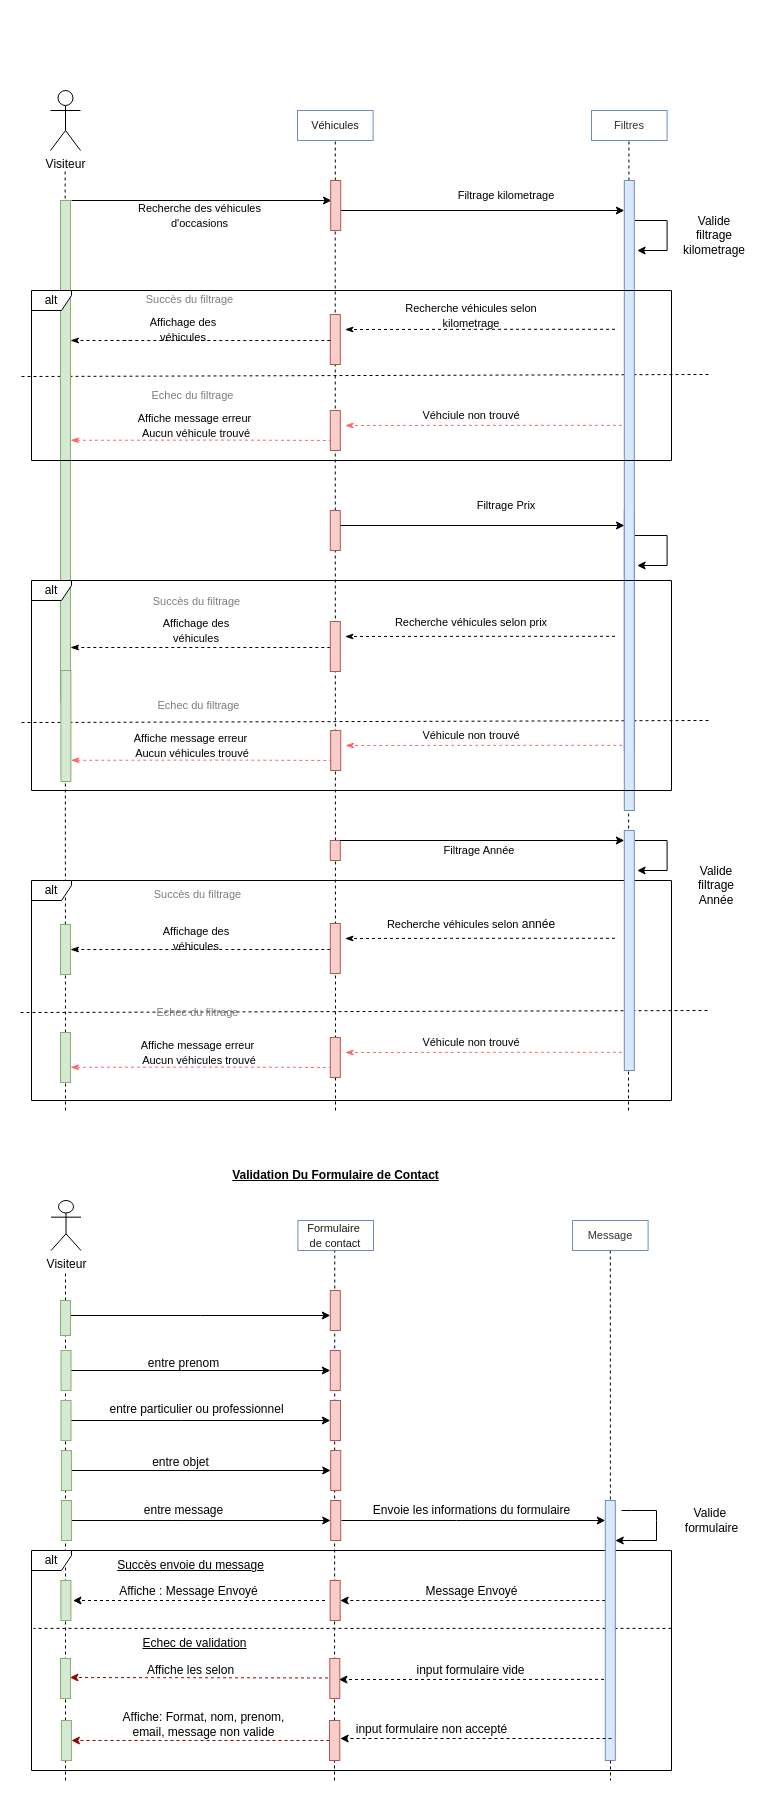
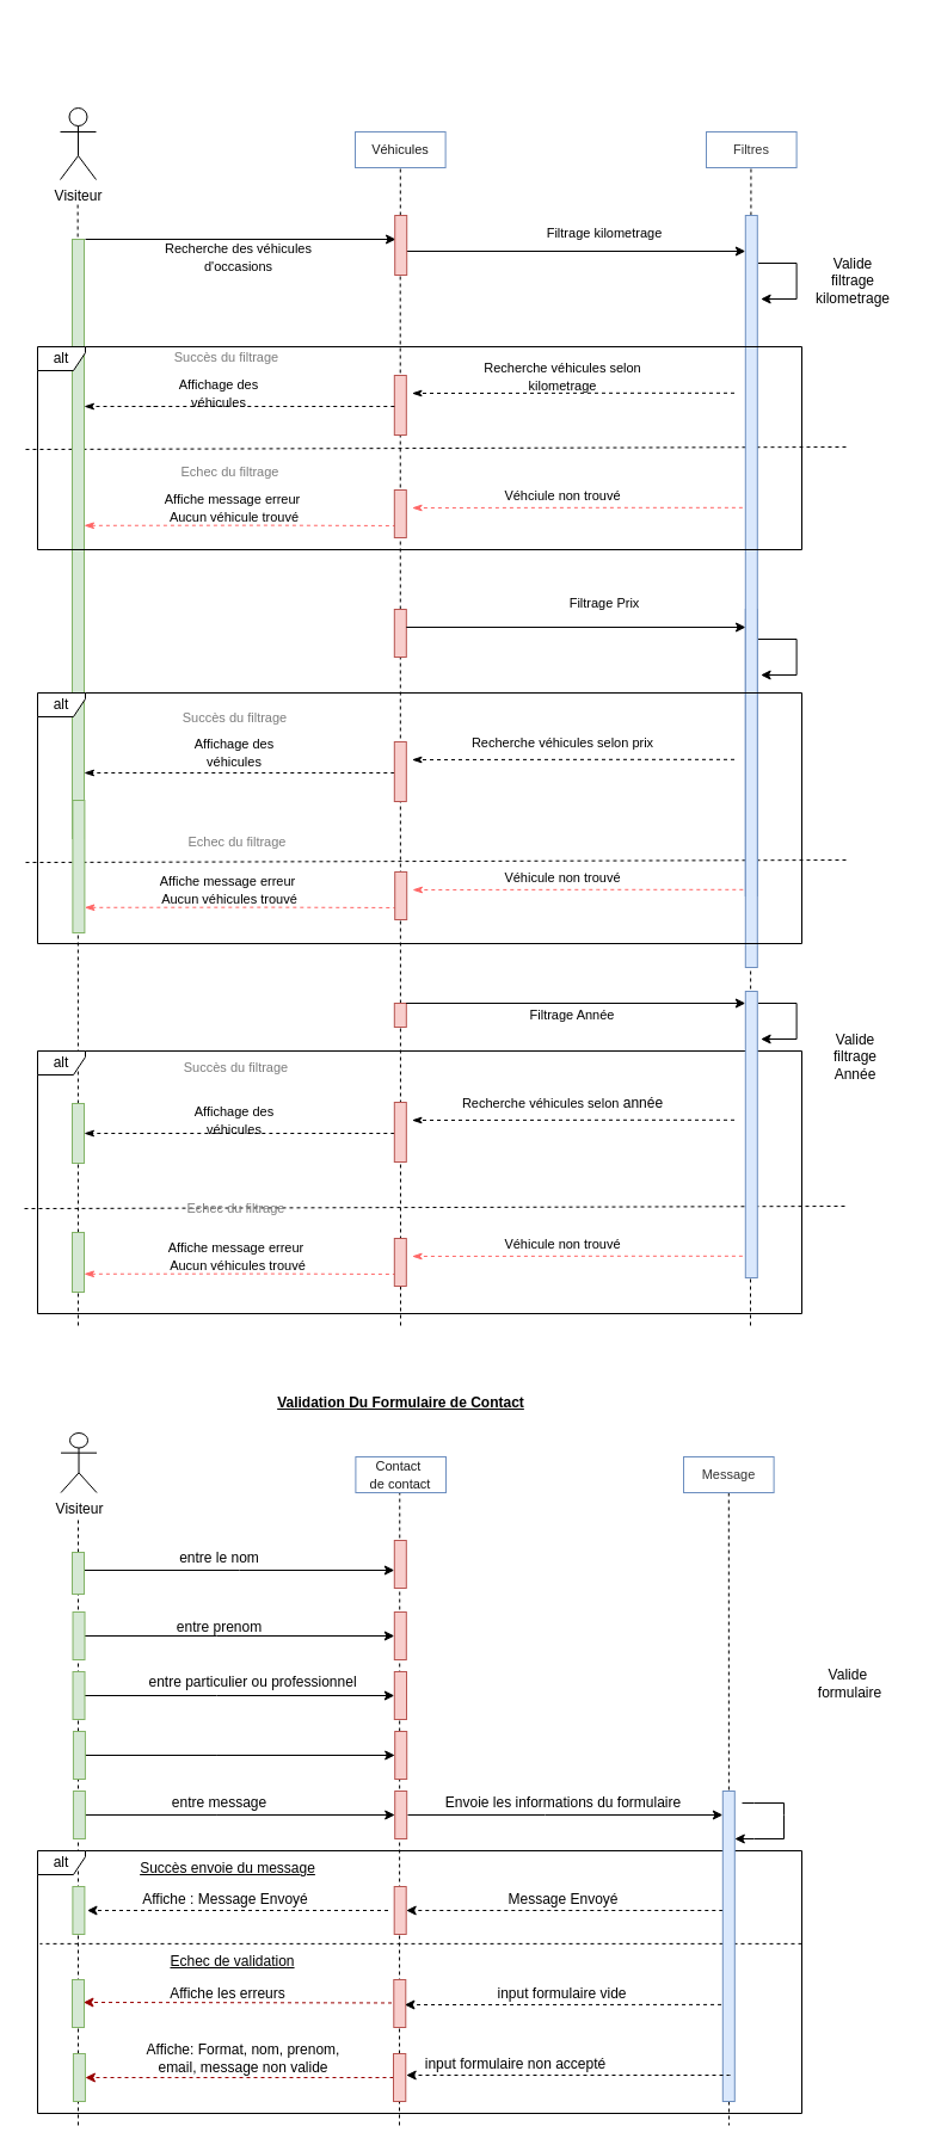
- <mxCell id="82" value="&lt;font style=&quot;font-size: 11px;&quot; color=&quot;#1a1a1a&quot;&gt;Formulaire&amp;nbsp;&lt;br&gt;de contact&lt;br&gt;&lt;/font&gt;" style="text;html=1;strokeColor=#6c8ebf;fillColor=#FFFFFF;align=center;verticalAlign=middle;whiteSpace=wrap;rounded=0;" parent="1" vertex="1"><mxGeometry x="297.41" y="1220" width="75.6" height="30" as="geometry" /></mxCell>
+ <mxCell id="82" value="&lt;font style=&quot;font-size: 11px;&quot; color=&quot;#1a1a1a&quot;&gt;Contact&amp;nbsp;&lt;br&gt;de contact&lt;br&gt;&lt;/font&gt;" style="text;html=1;strokeColor=#6c8ebf;fillColor=#FFFFFF;align=center;verticalAlign=middle;whiteSpace=wrap;rounded=0;" parent="1" vertex="1"><mxGeometry x="297.41" y="1220" width="75.6" height="30" as="geometry" /></mxCell>
+ <mxCell id="91" value="entre le nom" style="text;html=1;align=center;verticalAlign=middle;resizable=0;points=[];autosize=1;strokeColor=none;fillColor=none;" parent="1" vertex="1"><mxGeometry x="137.5" y="1290" width="90" height="30" as="geometry" /></mxCell>
- <mxCell id="96" value="entre particulier ou professionnel" style="text;html=1;align=center;verticalAlign=middle;resizable=0;points=[];autosize=1;strokeColor=none;fillColor=none;" parent="1" vertex="1"><mxGeometry x="96" y="1394" width="200" height="30" as="geometry" /></mxCell>
+ <mxCell id="96" value="entre particulier ou professionnel" style="text;html=1;align=center;verticalAlign=middle;resizable=0;points=[];autosize=1;strokeColor=none;fillColor=none;" parent="1" vertex="1"><mxGeometry x="111" y="1394" width="200" height="30" as="geometry" /></mxCell>
- <mxCell id="100" value="entre objet" style="text;html=1;align=center;verticalAlign=middle;resizable=0;points=[];autosize=1;strokeColor=none;fillColor=none;" parent="1" vertex="1"><mxGeometry x="140" y="1447" width="80" height="30" as="geometry" /></mxCell>
- <mxCell id="111" value="Valide&amp;nbsp;&lt;br&gt;formulaire" style="text;html=1;align=center;verticalAlign=middle;resizable=0;points=[];autosize=1;strokeColor=none;fillColor=none;" parent="1" vertex="1"><mxGeometry x="671" y="1500" width="80" height="40" as="geometry" /></mxCell>
+ <mxCell id="111" value="Valide&amp;nbsp;&lt;br&gt;formulaire" style="text;html=1;align=center;verticalAlign=middle;resizable=0;points=[];autosize=1;strokeColor=none;fillColor=none;" parent="1" vertex="1"><mxGeometry x="671" y="1390" width="80" height="40" as="geometry" /></mxCell>
- <mxCell id="126" value="Affiche les selon" style="text;html=1;align=center;verticalAlign=middle;resizable=0;points=[];autosize=1;strokeColor=none;fillColor=none;" parent="1" vertex="1"><mxGeometry x="129.5" y="1655" width="120" height="30" as="geometry" /></mxCell>
+ <mxCell id="126" value="Affiche les erreurs" style="text;html=1;align=center;verticalAlign=middle;resizable=0;points=[];autosize=1;strokeColor=none;fillColor=none;" parent="1" vertex="1"><mxGeometry x="129.5" y="1655" width="120" height="30" as="geometry" /></mxCell>
